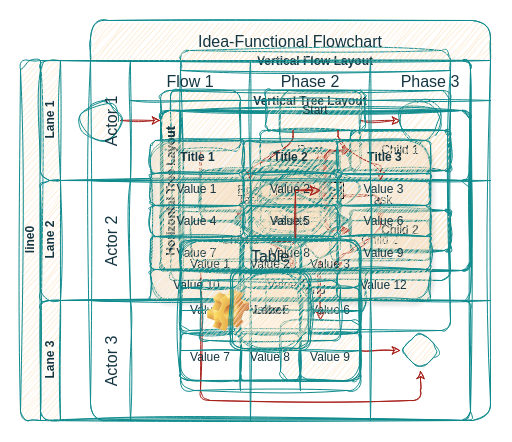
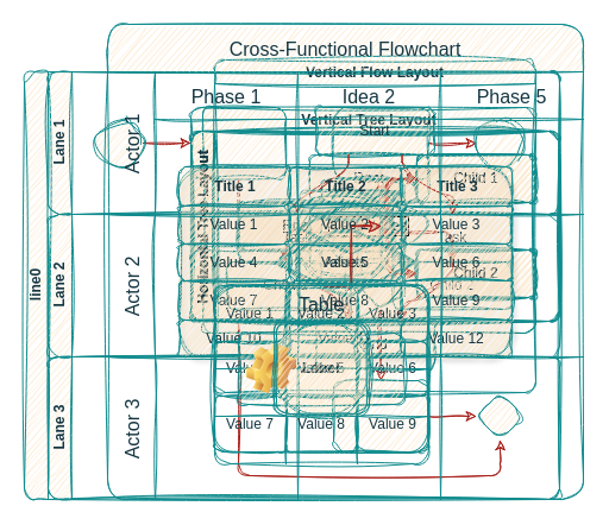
- <mxCell id="88" value="Idea-Functional Flowchart" style="shape=table;childLayout=tableLayout;startSize=40;collapsible=0;recursiveResize=0;expand=0;fontSize=16;rounded=1;sketch=1;hachureGap=4;jiggle=2;curveFitting=1;strokeColor=#0F8B8D;fontColor=#143642;fillColor=#FAE5C7;labelBackgroundColor=none;" vertex="1" parent="1"><mxGeometry x="90" y="20" width="400" height="400" as="geometry" /></mxCell>
+ <mxCell id="88" value="Cross-Functional Flowchart" style="shape=table;childLayout=tableLayout;startSize=40;collapsible=0;recursiveResize=0;expand=0;fontSize=16;rounded=1;sketch=1;hachureGap=4;jiggle=2;curveFitting=1;strokeColor=#0F8B8D;fontColor=#143642;fillColor=#FAE5C7;labelBackgroundColor=none;" vertex="1" parent="1"><mxGeometry x="90" y="20" width="400" height="400" as="geometry" /></mxCell>
- <mxCell id="90" value="Flow 1" style="swimlane;swimlaneHead=0;swimlaneBody=0;fontStyle=0;strokeColor=#0F8B8D;connectable=0;fillColor=none;startSize=40;collapsible=0;recursiveResize=0;expand=0;fontSize=16;rounded=1;sketch=1;hachureGap=4;jiggle=2;curveFitting=1;fontColor=#143642;labelBackgroundColor=none;" vertex="1" parent="89"><mxGeometry x="40" width="120" height="120" as="geometry"><mxRectangle width="120" height="120" as="alternateBounds" /></mxGeometry></mxCell>
+ <mxCell id="90" value="Phase 1" style="swimlane;swimlaneHead=0;swimlaneBody=0;fontStyle=0;strokeColor=#0F8B8D;connectable=0;fillColor=none;startSize=40;collapsible=0;recursiveResize=0;expand=0;fontSize=16;rounded=1;sketch=1;hachureGap=4;jiggle=2;curveFitting=1;fontColor=#143642;labelBackgroundColor=none;" vertex="1" parent="89"><mxGeometry x="40" width="120" height="120" as="geometry"><mxRectangle width="120" height="120" as="alternateBounds" /></mxGeometry></mxCell>
- <mxCell id="91" value="Phase 2" style="swimlane;swimlaneHead=0;swimlaneBody=0;fontStyle=0;strokeColor=#0F8B8D;connectable=0;fillColor=none;startSize=40;collapsible=0;recursiveResize=0;expand=0;fontSize=16;rounded=1;sketch=1;hachureGap=4;jiggle=2;curveFitting=1;fontColor=#143642;labelBackgroundColor=none;" vertex="1" parent="89"><mxGeometry x="160" width="120" height="120" as="geometry"><mxRectangle width="120" height="120" as="alternateBounds" /></mxGeometry></mxCell>
+ <mxCell id="91" value="Idea 2" style="swimlane;swimlaneHead=0;swimlaneBody=0;fontStyle=0;strokeColor=#0F8B8D;connectable=0;fillColor=none;startSize=40;collapsible=0;recursiveResize=0;expand=0;fontSize=16;rounded=1;sketch=1;hachureGap=4;jiggle=2;curveFitting=1;fontColor=#143642;labelBackgroundColor=none;" vertex="1" parent="89"><mxGeometry x="160" width="120" height="120" as="geometry"><mxRectangle width="120" height="120" as="alternateBounds" /></mxGeometry></mxCell>
- <mxCell id="92" value="Phase 3" style="swimlane;swimlaneHead=0;swimlaneBody=0;fontStyle=0;strokeColor=#0F8B8D;connectable=0;fillColor=none;startSize=40;collapsible=0;recursiveResize=0;expand=0;fontSize=16;rounded=1;sketch=1;hachureGap=4;jiggle=2;curveFitting=1;fontColor=#143642;labelBackgroundColor=none;" vertex="1" parent="89"><mxGeometry x="280" width="120" height="120" as="geometry"><mxRectangle width="120" height="120" as="alternateBounds" /></mxGeometry></mxCell>
+ <mxCell id="92" value="Phase 5" style="swimlane;swimlaneHead=0;swimlaneBody=0;fontStyle=0;strokeColor=#0F8B8D;connectable=0;fillColor=none;startSize=40;collapsible=0;recursiveResize=0;expand=0;fontSize=16;rounded=1;sketch=1;hachureGap=4;jiggle=2;curveFitting=1;fontColor=#143642;labelBackgroundColor=none;" vertex="1" parent="89"><mxGeometry x="280" width="120" height="120" as="geometry"><mxRectangle width="120" height="120" as="alternateBounds" /></mxGeometry></mxCell>
